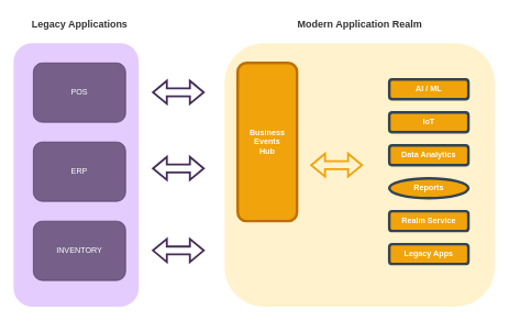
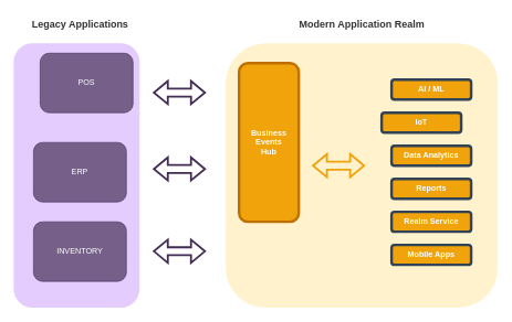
- <mxCell id="4" value="POS" style="rounded=1;whiteSpace=wrap;html=1;fillColor=#76608a;strokeColor=#432D57;fontColor=#ffffff;" vertex="1" parent="1"><mxGeometry x="50" y="95" width="140" height="90" as="geometry" /></mxCell>
+ <mxCell id="4" value="POS" style="rounded=1;whiteSpace=wrap;html=1;fillColor=#76608a;strokeColor=#432D57;fontColor=#ffffff;" vertex="1" parent="1"><mxGeometry x="60" y="80" width="140" height="90" as="geometry" /></mxCell>
- <mxCell id="13" value="IoT" style="rounded=1;whiteSpace=wrap;html=1;fillColor=#F0A30A;strokeColor=#314354;fontColor=#ffffff;fontStyle=1;strokeWidth=4;" vertex="1" parent="1"><mxGeometry x="590" y="170" width="120" height="30" as="geometry" /></mxCell>
+ <mxCell id="13" value="IoT" style="rounded=1;whiteSpace=wrap;html=1;fillColor=#F0A30A;strokeColor=#314354;fontColor=#ffffff;fontStyle=1;strokeWidth=4;" vertex="1" parent="1"><mxGeometry x="575" y="170" width="120" height="30" as="geometry" /></mxCell>
- <mxCell id="15" value="Reports" style="ellipse;whiteSpace=wrap;html=1;fillColor=#F0A30A;strokeColor=#314354;fontColor=#ffffff;fontStyle=1;strokeWidth=4;" vertex="1" parent="1"><mxGeometry x="590" y="270" width="120" height="30" as="geometry" /></mxCell>
+ <mxCell id="15" value="Reports" style="rounded=1;whiteSpace=wrap;html=1;fillColor=#F0A30A;strokeColor=#314354;fontColor=#ffffff;fontStyle=1;strokeWidth=4;" vertex="1" parent="1"><mxGeometry x="590" y="270" width="120" height="30" as="geometry" /></mxCell>
- <mxCell id="17" value="Legacy Apps" style="rounded=1;whiteSpace=wrap;html=1;fillColor=#F0A30A;strokeColor=#314354;fontColor=#ffffff;fontStyle=1;strokeWidth=4;" vertex="1" parent="1"><mxGeometry x="590" y="370" width="120" height="30" as="geometry" /></mxCell>
+ <mxCell id="17" value="Mobile Apps" style="rounded=1;whiteSpace=wrap;html=1;fillColor=#F0A30A;strokeColor=#314354;fontColor=#ffffff;fontStyle=1;strokeWidth=4;" vertex="1" parent="1"><mxGeometry x="590" y="370" width="120" height="30" as="geometry" /></mxCell>
